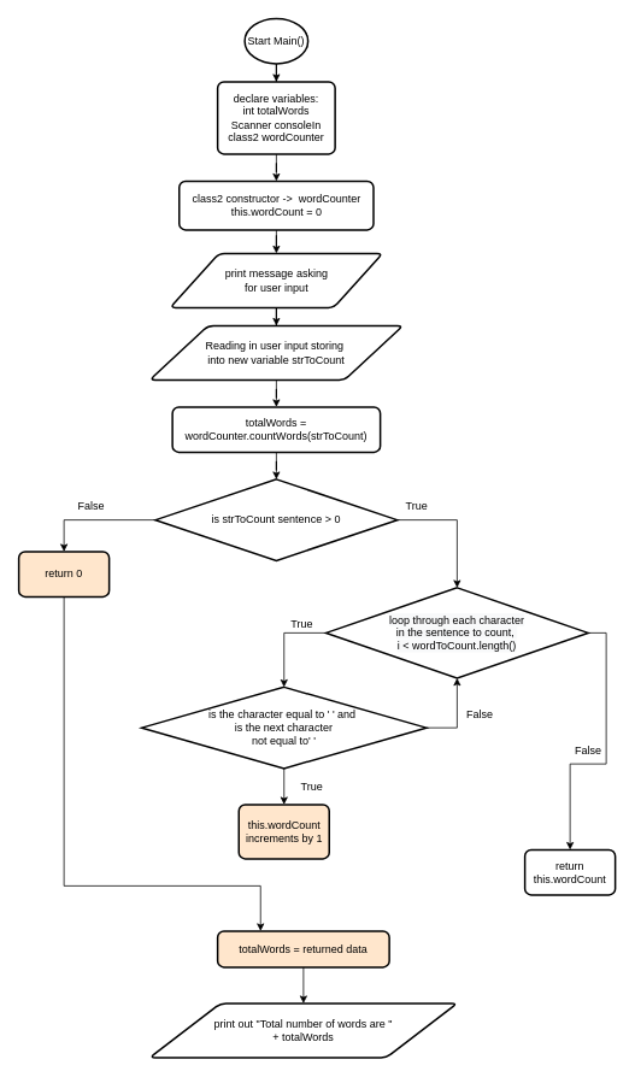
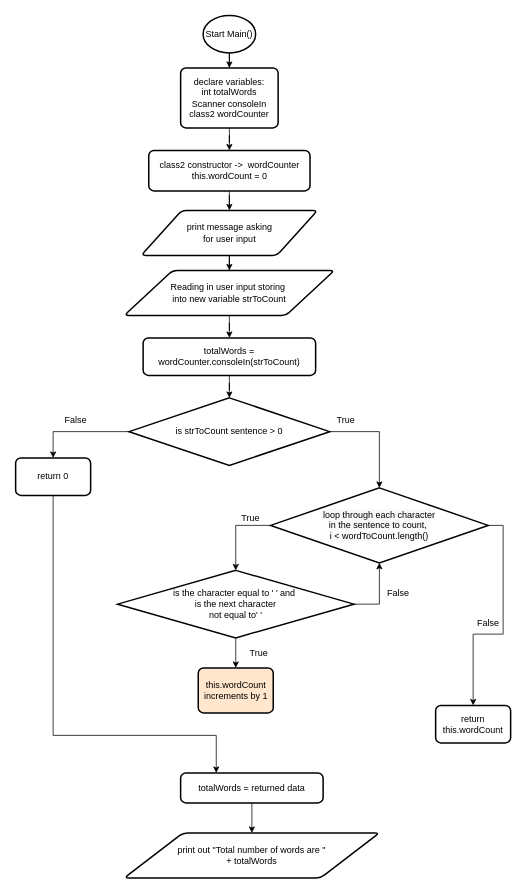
- <mxCell id="13" value="totalWords = wordCounter.countWords(strToCount)" style="rounded=1;whiteSpace=wrap;html=1;absoluteArcSize=1;arcSize=14;strokeWidth=2;" vertex="1" parent="1"><mxGeometry x="190" y="450" width="230" height="50" as="geometry" /></mxCell>
+ <mxCell id="13" value="totalWords = wordCounter.consoleIn(strToCount)" style="rounded=1;whiteSpace=wrap;html=1;absoluteArcSize=1;arcSize=14;strokeWidth=2;" vertex="1" parent="1"><mxGeometry x="190" y="450" width="230" height="50" as="geometry" /></mxCell>
- <mxCell id="18" value="return 0" style="rounded=1;whiteSpace=wrap;html=1;absoluteArcSize=1;arcSize=14;strokeWidth=2;fillColor=#ffe6cc;" vertex="1" parent="1"><mxGeometry x="20" y="610" width="100" height="50" as="geometry" /></mxCell>
+ <mxCell id="18" value="return 0" style="rounded=1;whiteSpace=wrap;html=1;absoluteArcSize=1;arcSize=14;strokeWidth=2;" vertex="1" parent="1"><mxGeometry x="20" y="610" width="100" height="50" as="geometry" /></mxCell>
- <mxCell id="28" value="totalWords = returned data" style="rounded=1;whiteSpace=wrap;html=1;absoluteArcSize=1;arcSize=14;strokeWidth=2;fillColor=#ffe6cc;" vertex="1" parent="1"><mxGeometry x="240" y="1030" width="190" height="40" as="geometry" /></mxCell>
+ <mxCell id="28" value="totalWords = returned data" style="rounded=1;whiteSpace=wrap;html=1;absoluteArcSize=1;arcSize=14;strokeWidth=2;" vertex="1" parent="1"><mxGeometry x="240" y="1030" width="190" height="40" as="geometry" /></mxCell>
